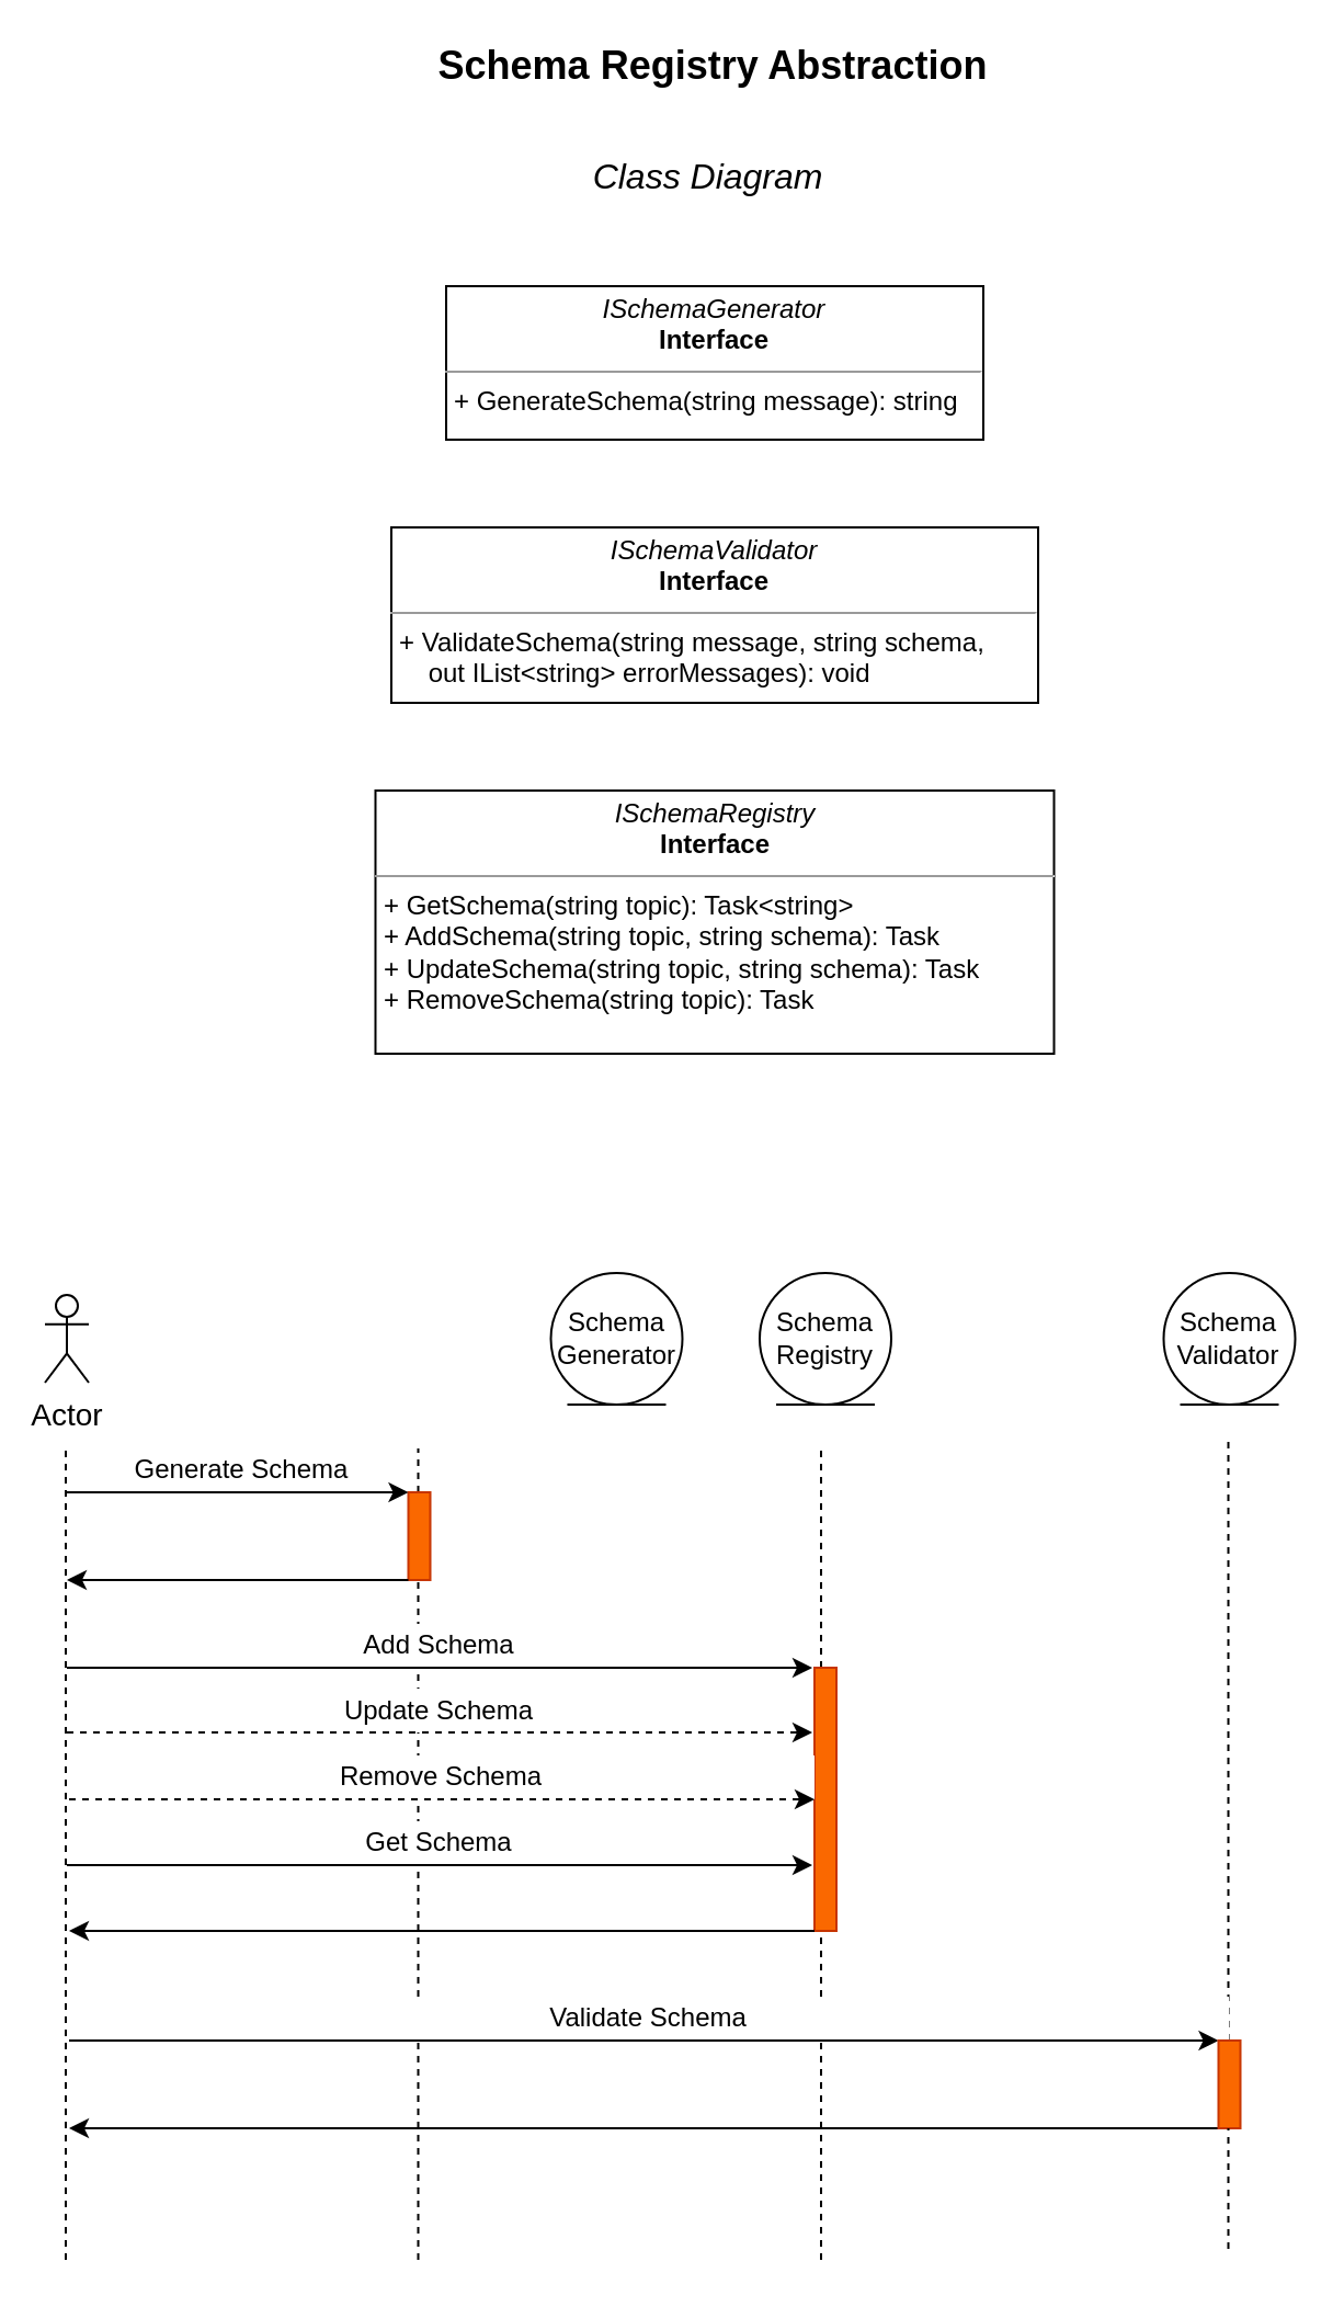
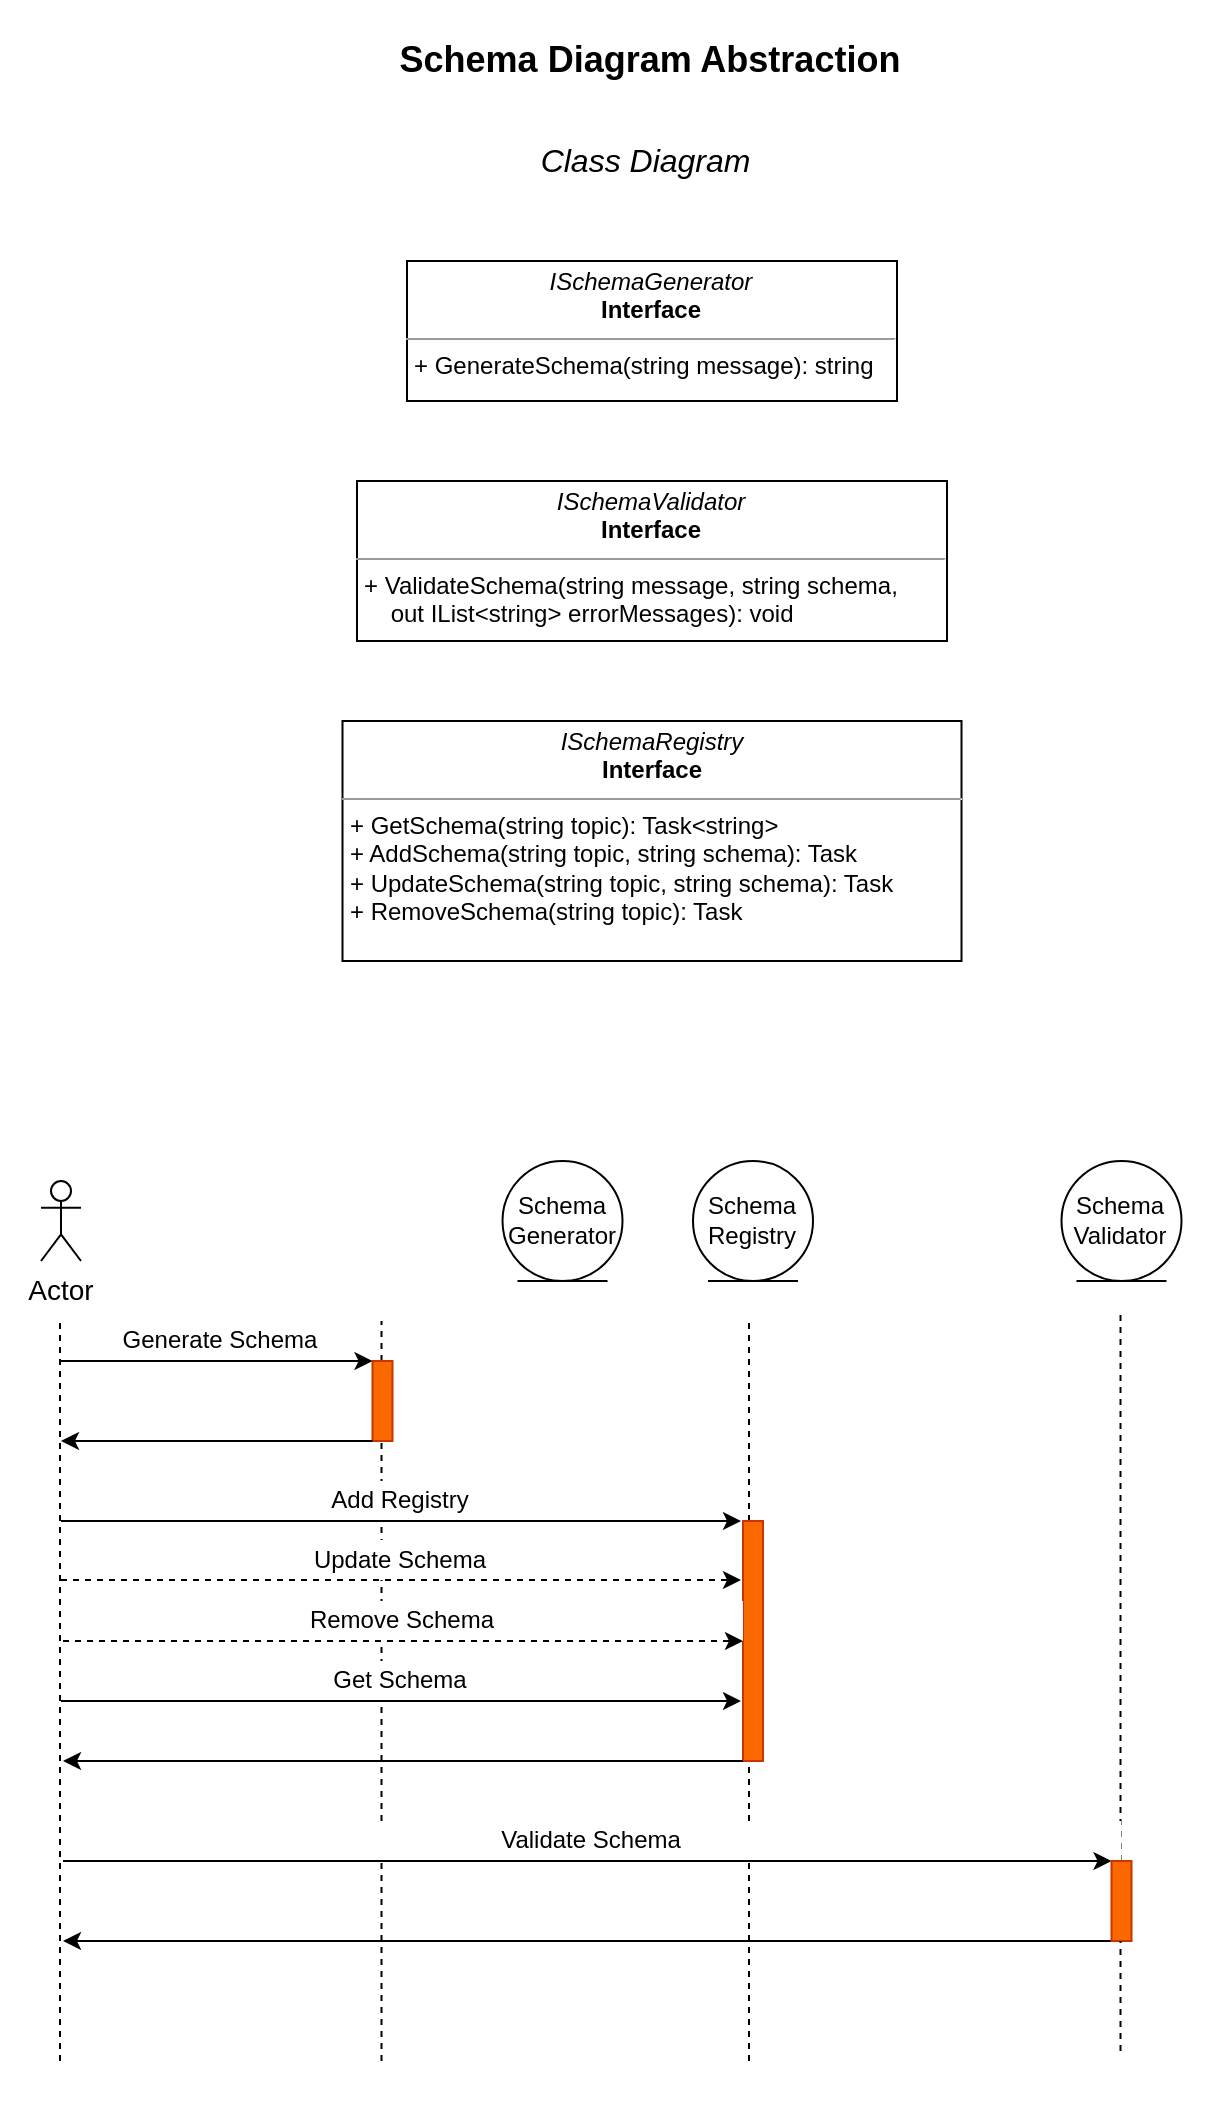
- <mxCell id="4" value="Schema Registry Abstraction" style="text;html=1;strokeColor=none;fillColor=none;align=center;verticalAlign=middle;whiteSpace=wrap;rounded=0;fontSize=18;fontStyle=1" vertex="1" parent="1"><mxGeometry x="185" y="20" width="280" height="20" as="geometry" /></mxCell>
+ <mxCell id="4" value="Schema Diagram Abstraction" style="text;html=1;strokeColor=none;fillColor=none;align=center;verticalAlign=middle;whiteSpace=wrap;rounded=0;fontSize=18;fontStyle=1" vertex="1" parent="1"><mxGeometry x="185" y="20" width="280" height="20" as="geometry" /></mxCell>
- <mxCell id="21" value="Add Schema" style="text;html=1;strokeColor=none;align=center;verticalAlign=middle;whiteSpace=wrap;rounded=0;fontSize=12;fillColor=#ffffff;" vertex="1" parent="1"><mxGeometry x="30" y="740" width="340" height="20" as="geometry" /></mxCell>
+ <mxCell id="21" value="Add Registry" style="text;html=1;strokeColor=none;align=center;verticalAlign=middle;whiteSpace=wrap;rounded=0;fontSize=12;fillColor=#ffffff;" vertex="1" parent="1"><mxGeometry x="30" y="740" width="340" height="20" as="geometry" /></mxCell>
